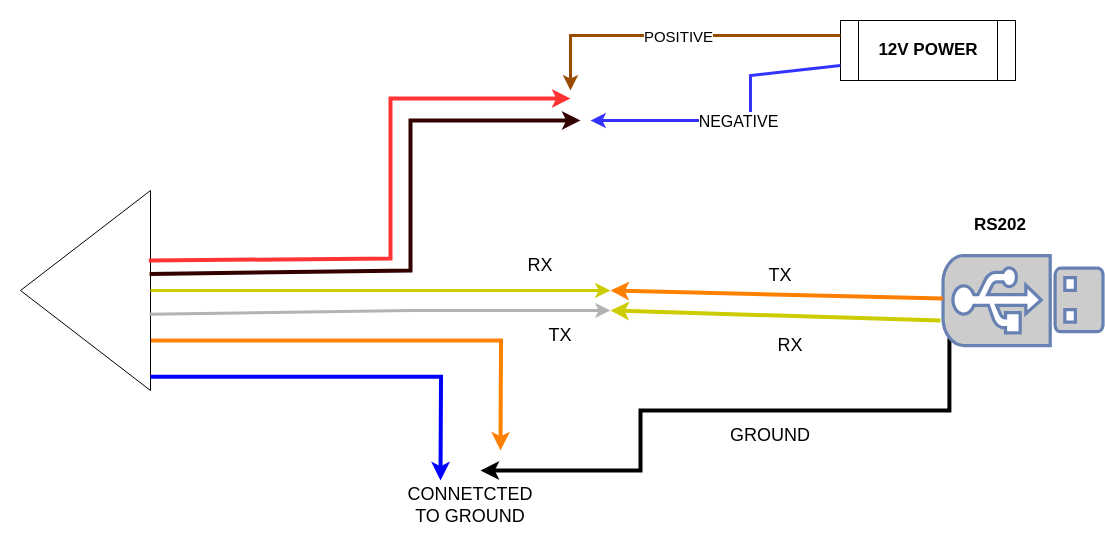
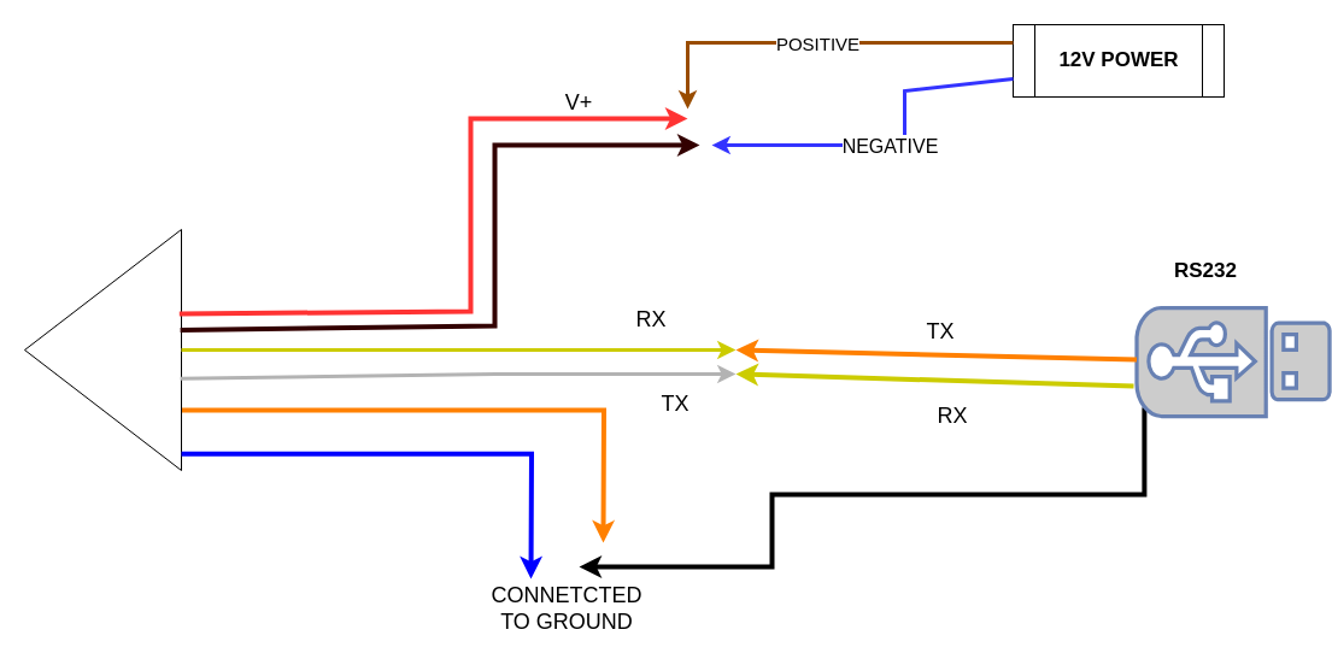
+ <mxCell id="5" value="&lt;font style=&quot;font-size: 18px;&quot;&gt;V+&lt;/font&gt;" style="text;html=1;align=center;verticalAlign=middle;whiteSpace=wrap;rounded=0;" vertex="1" parent="1"><mxGeometry x="450" y="70" width="60" height="30" as="geometry" /></mxCell>
- <mxCell id="25" value="&lt;b&gt;&lt;font style=&quot;font-size: 17px;&quot;&gt;RS202&lt;/font&gt;&lt;/b&gt;" style="text;html=1;align=center;verticalAlign=middle;whiteSpace=wrap;rounded=0;" vertex="1" parent="1"><mxGeometry x="970" y="210" width="60" height="30" as="geometry" /></mxCell>
+ <mxCell id="25" value="&lt;b&gt;&lt;font style=&quot;font-size: 17px;&quot;&gt;RS232&lt;/font&gt;&lt;/b&gt;" style="text;html=1;align=center;verticalAlign=middle;whiteSpace=wrap;rounded=0;" vertex="1" parent="1"><mxGeometry x="970" y="210" width="60" height="30" as="geometry" /></mxCell>
- <mxCell id="24" value="&lt;font style=&quot;font-size: 18px;&quot;&gt;GROUND&lt;/font&gt;" style="text;html=1;align=center;verticalAlign=middle;whiteSpace=wrap;rounded=0;" vertex="1" parent="1"><mxGeometry x="740" y="420" width="60" height="30" as="geometry" /></mxCell>
